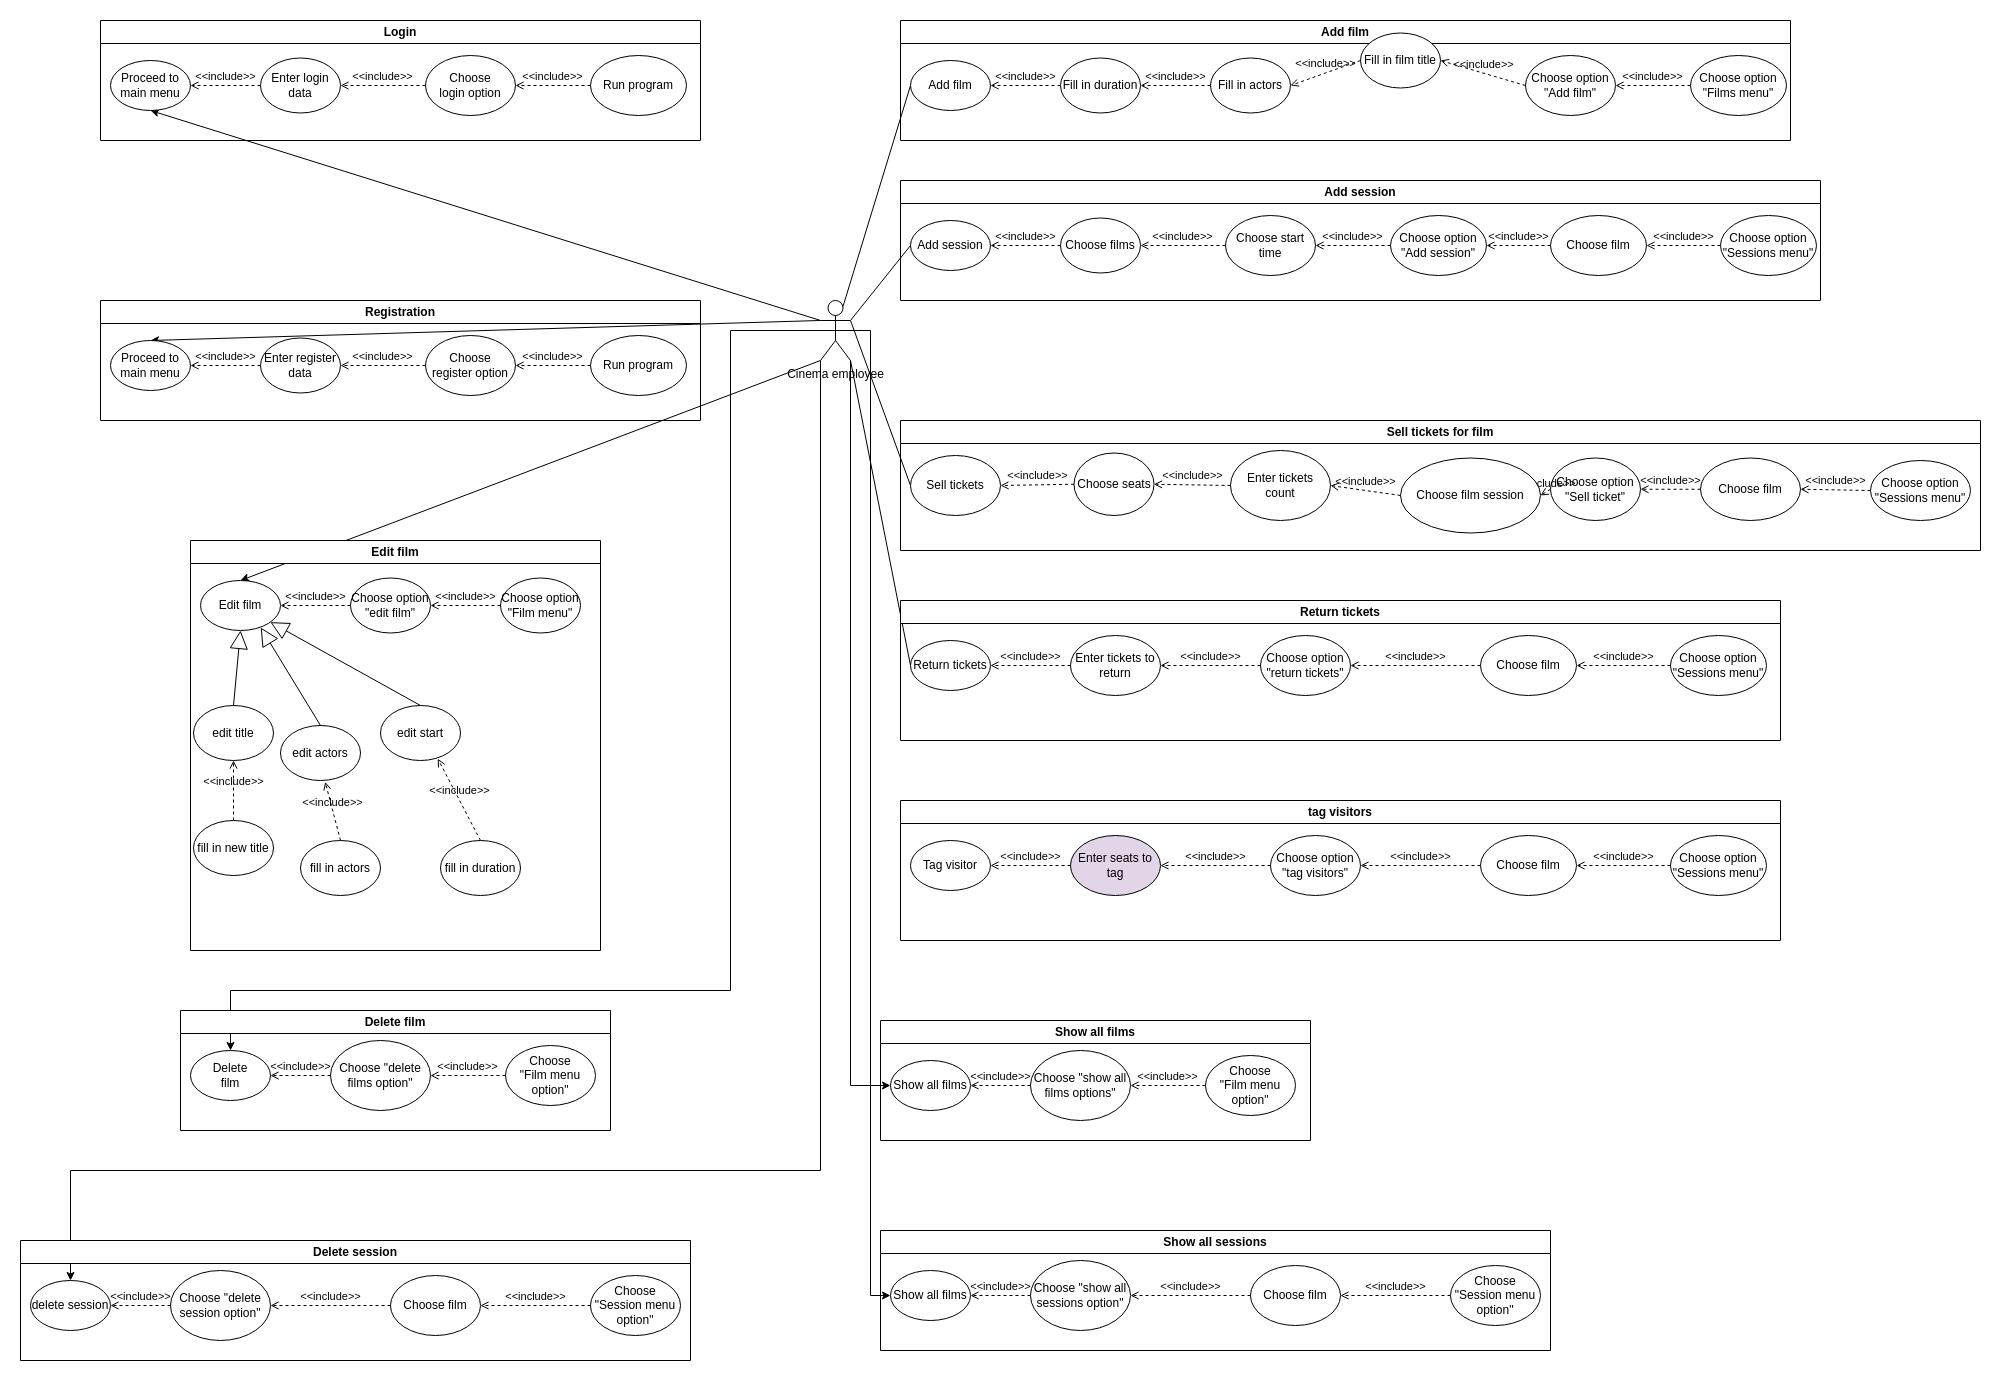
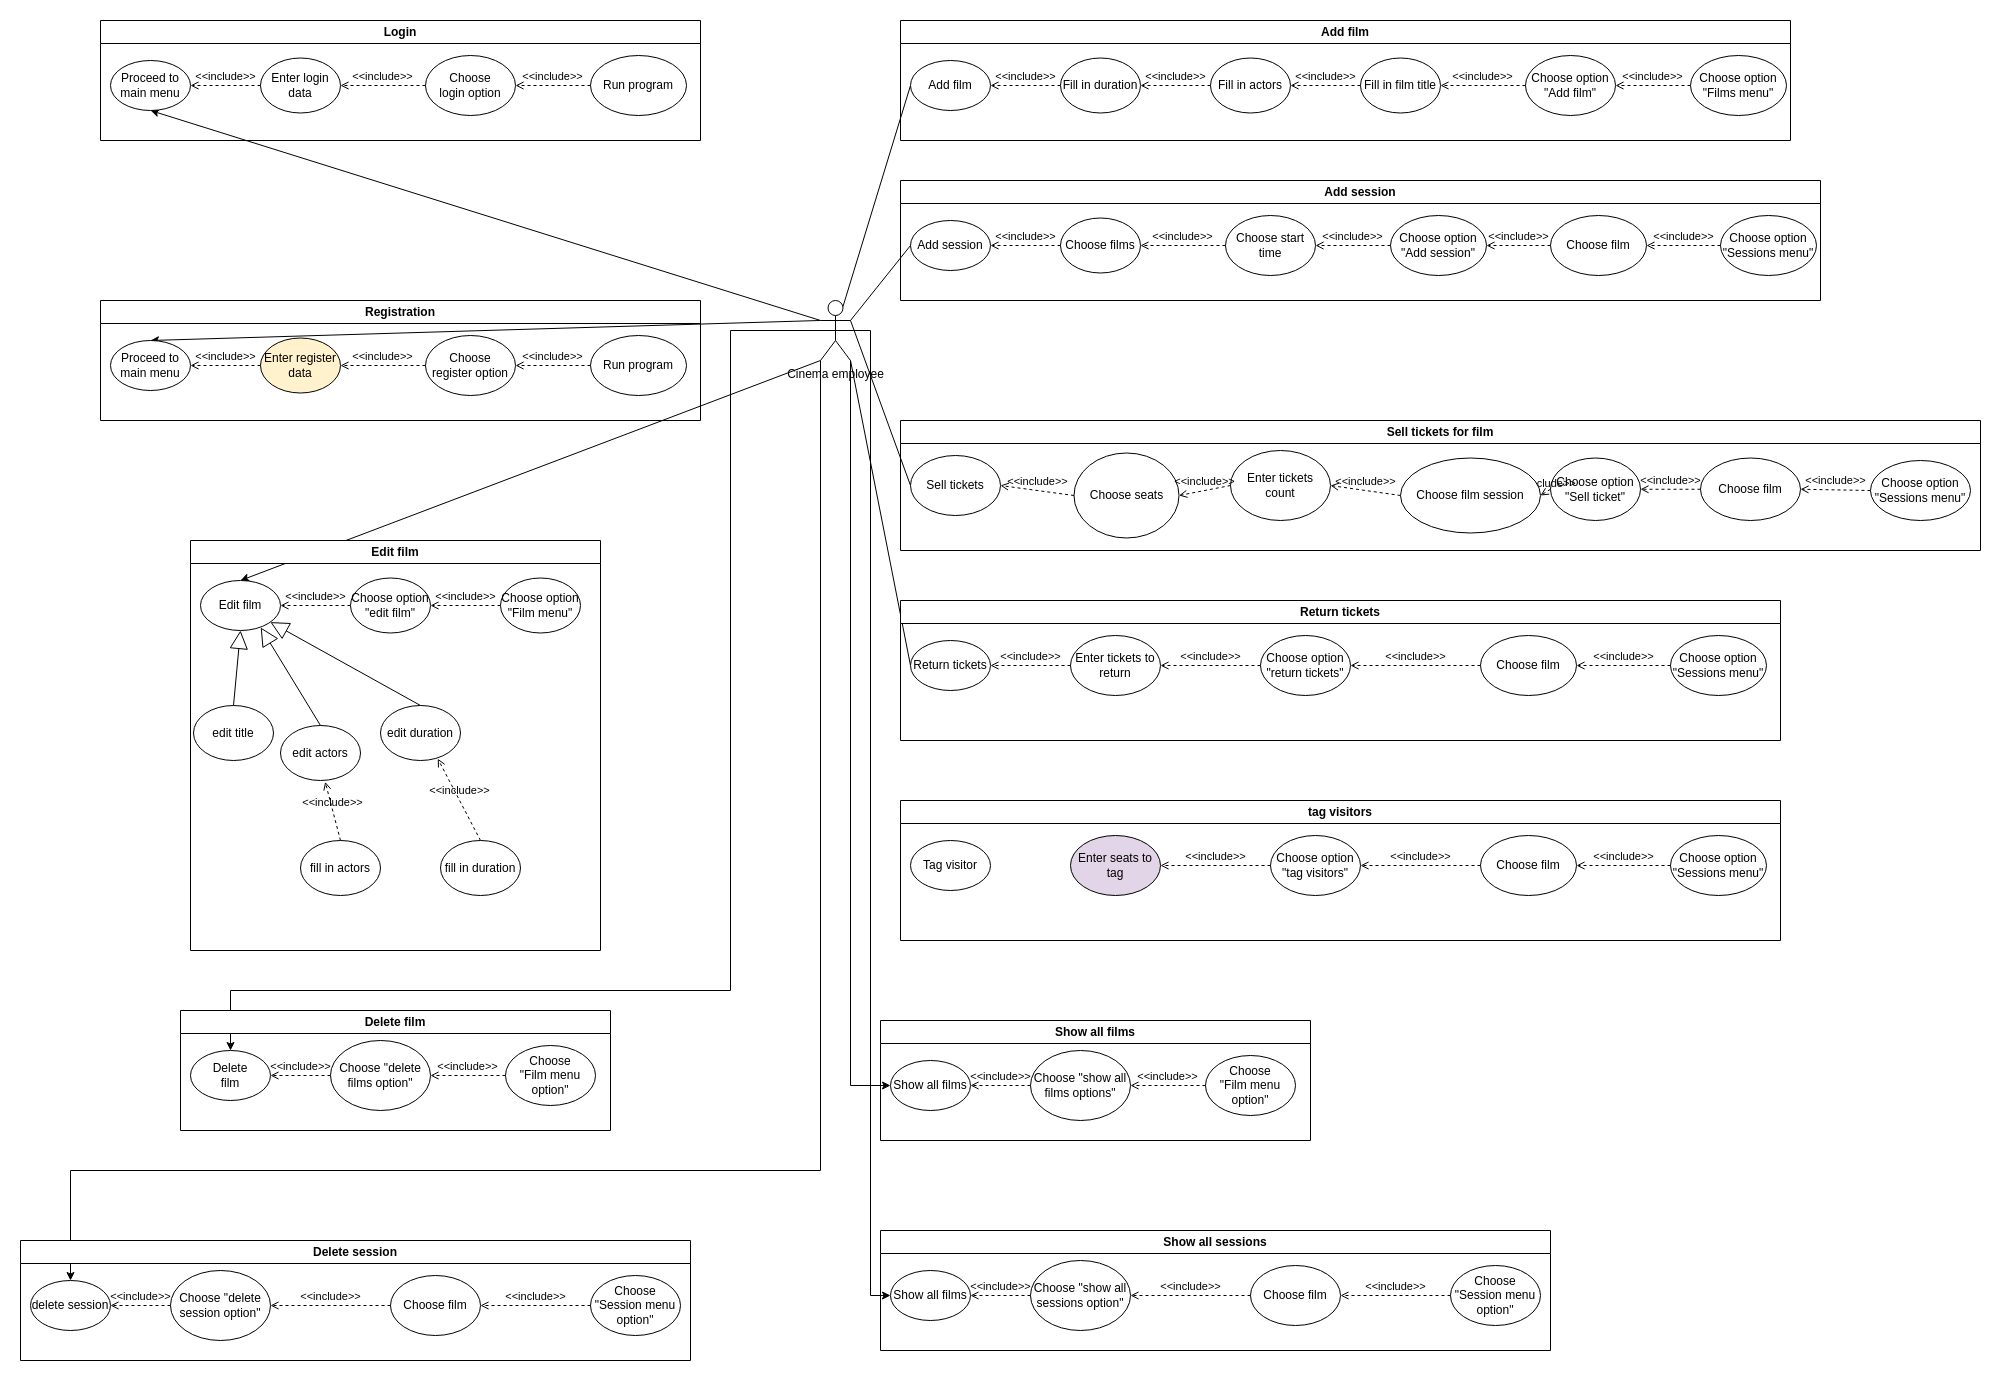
- <mxCell id="20" value="Fill in film title" style="ellipse;whiteSpace=wrap;html=1;" parent="14" vertex="1"><mxGeometry x="460" y="12.5" width="80" height="55" as="geometry" /></mxCell>
+ <mxCell id="20" value="Fill in film title" style="ellipse;whiteSpace=wrap;html=1;" parent="14" vertex="1"><mxGeometry x="460" y="37.5" width="80" height="55" as="geometry" /></mxCell>
- <mxCell id="76" value="Enter register&lt;br&gt;data" style="ellipse;whiteSpace=wrap;html=1;" vertex="1" parent="70"><mxGeometry x="160" y="37.5" width="80" height="55" as="geometry" /></mxCell>
+ <mxCell id="76" value="Enter register&lt;br&gt;data" style="ellipse;whiteSpace=wrap;html=1;fillColor=#fff2cc;" vertex="1" parent="70"><mxGeometry x="160" y="37.5" width="80" height="55" as="geometry" /></mxCell>
- <mxCell id="28" value="Choose seats" style="ellipse;whiteSpace=wrap;html=1;" parent="26" vertex="1"><mxGeometry x="173.5" y="32.5" width="80" height="62.5" as="geometry" /></mxCell>
+ <mxCell id="28" value="Choose seats" style="ellipse;whiteSpace=wrap;html=1;" parent="26" vertex="1"><mxGeometry x="173.5" y="32.5" width="105" height="85" as="geometry" /></mxCell>
- <mxCell id="98" value="edit start" style="ellipse;whiteSpace=wrap;html=1;" vertex="1" parent="88"><mxGeometry x="190" y="165" width="80" height="55" as="geometry" /></mxCell>
+ <mxCell id="98" value="edit duration" style="ellipse;whiteSpace=wrap;html=1;" vertex="1" parent="88"><mxGeometry x="190" y="165" width="80" height="55" as="geometry" /></mxCell>
- <mxCell id="100" value="&amp;lt;&amp;lt;include&amp;gt;&amp;gt;" style="html=1;verticalAlign=bottom;labelBackgroundColor=none;endArrow=open;endFill=0;dashed=1;rounded=0;entryX=0.5;entryY=1;entryDx=0;entryDy=0;exitX=0.5;exitY=0;exitDx=0;exitDy=0;" edge="1" parent="88" source="101" target="94"><mxGeometry width="160" relative="1" as="geometry"><mxPoint x="40" y="280" as="sourcePoint" /><mxPoint x="40" y="310" as="targetPoint" /></mxGeometry></mxCell>
- <mxCell id="101" value="fill in new title" style="ellipse;whiteSpace=wrap;html=1;" vertex="1" parent="88"><mxGeometry x="3" y="280" width="80" height="55" as="geometry" /></mxCell>
- <mxCell id="83" value="&amp;lt;&amp;lt;include&amp;gt;&amp;gt;" style="html=1;verticalAlign=bottom;labelBackgroundColor=none;endArrow=open;endFill=0;dashed=1;rounded=0;exitX=0;exitY=0.5;exitDx=0;exitDy=0;entryX=1;entryY=0.5;entryDx=0;entryDy=0;" edge="1" parent="78" source="82" target="79"><mxGeometry width="160" relative="1" as="geometry"><mxPoint x="485" y="255" as="sourcePoint" /><mxPoint x="240" y="65" as="targetPoint" /></mxGeometry></mxCell>
